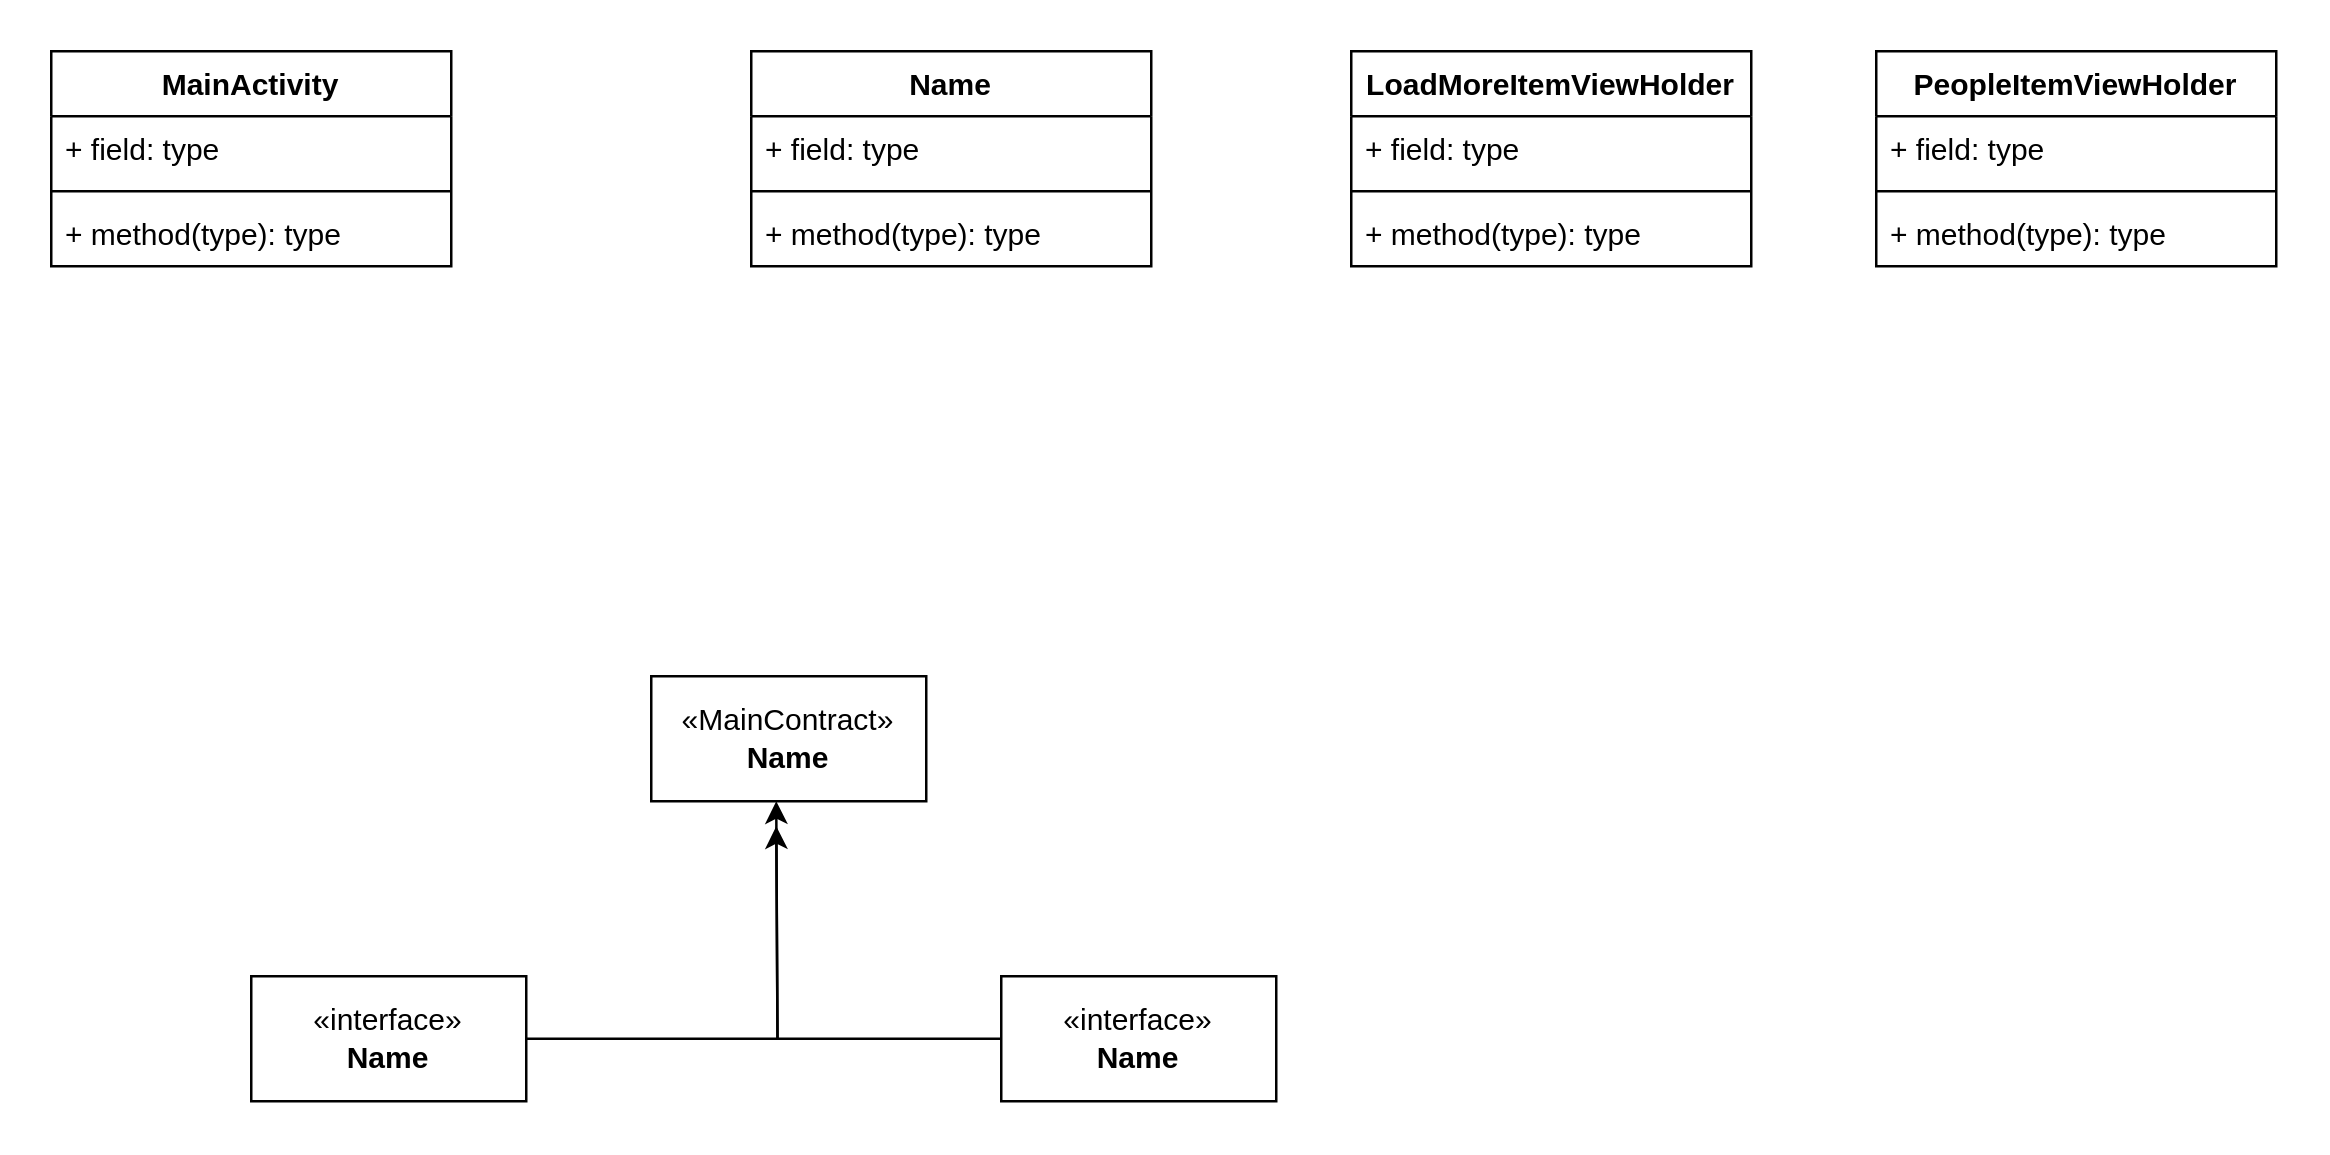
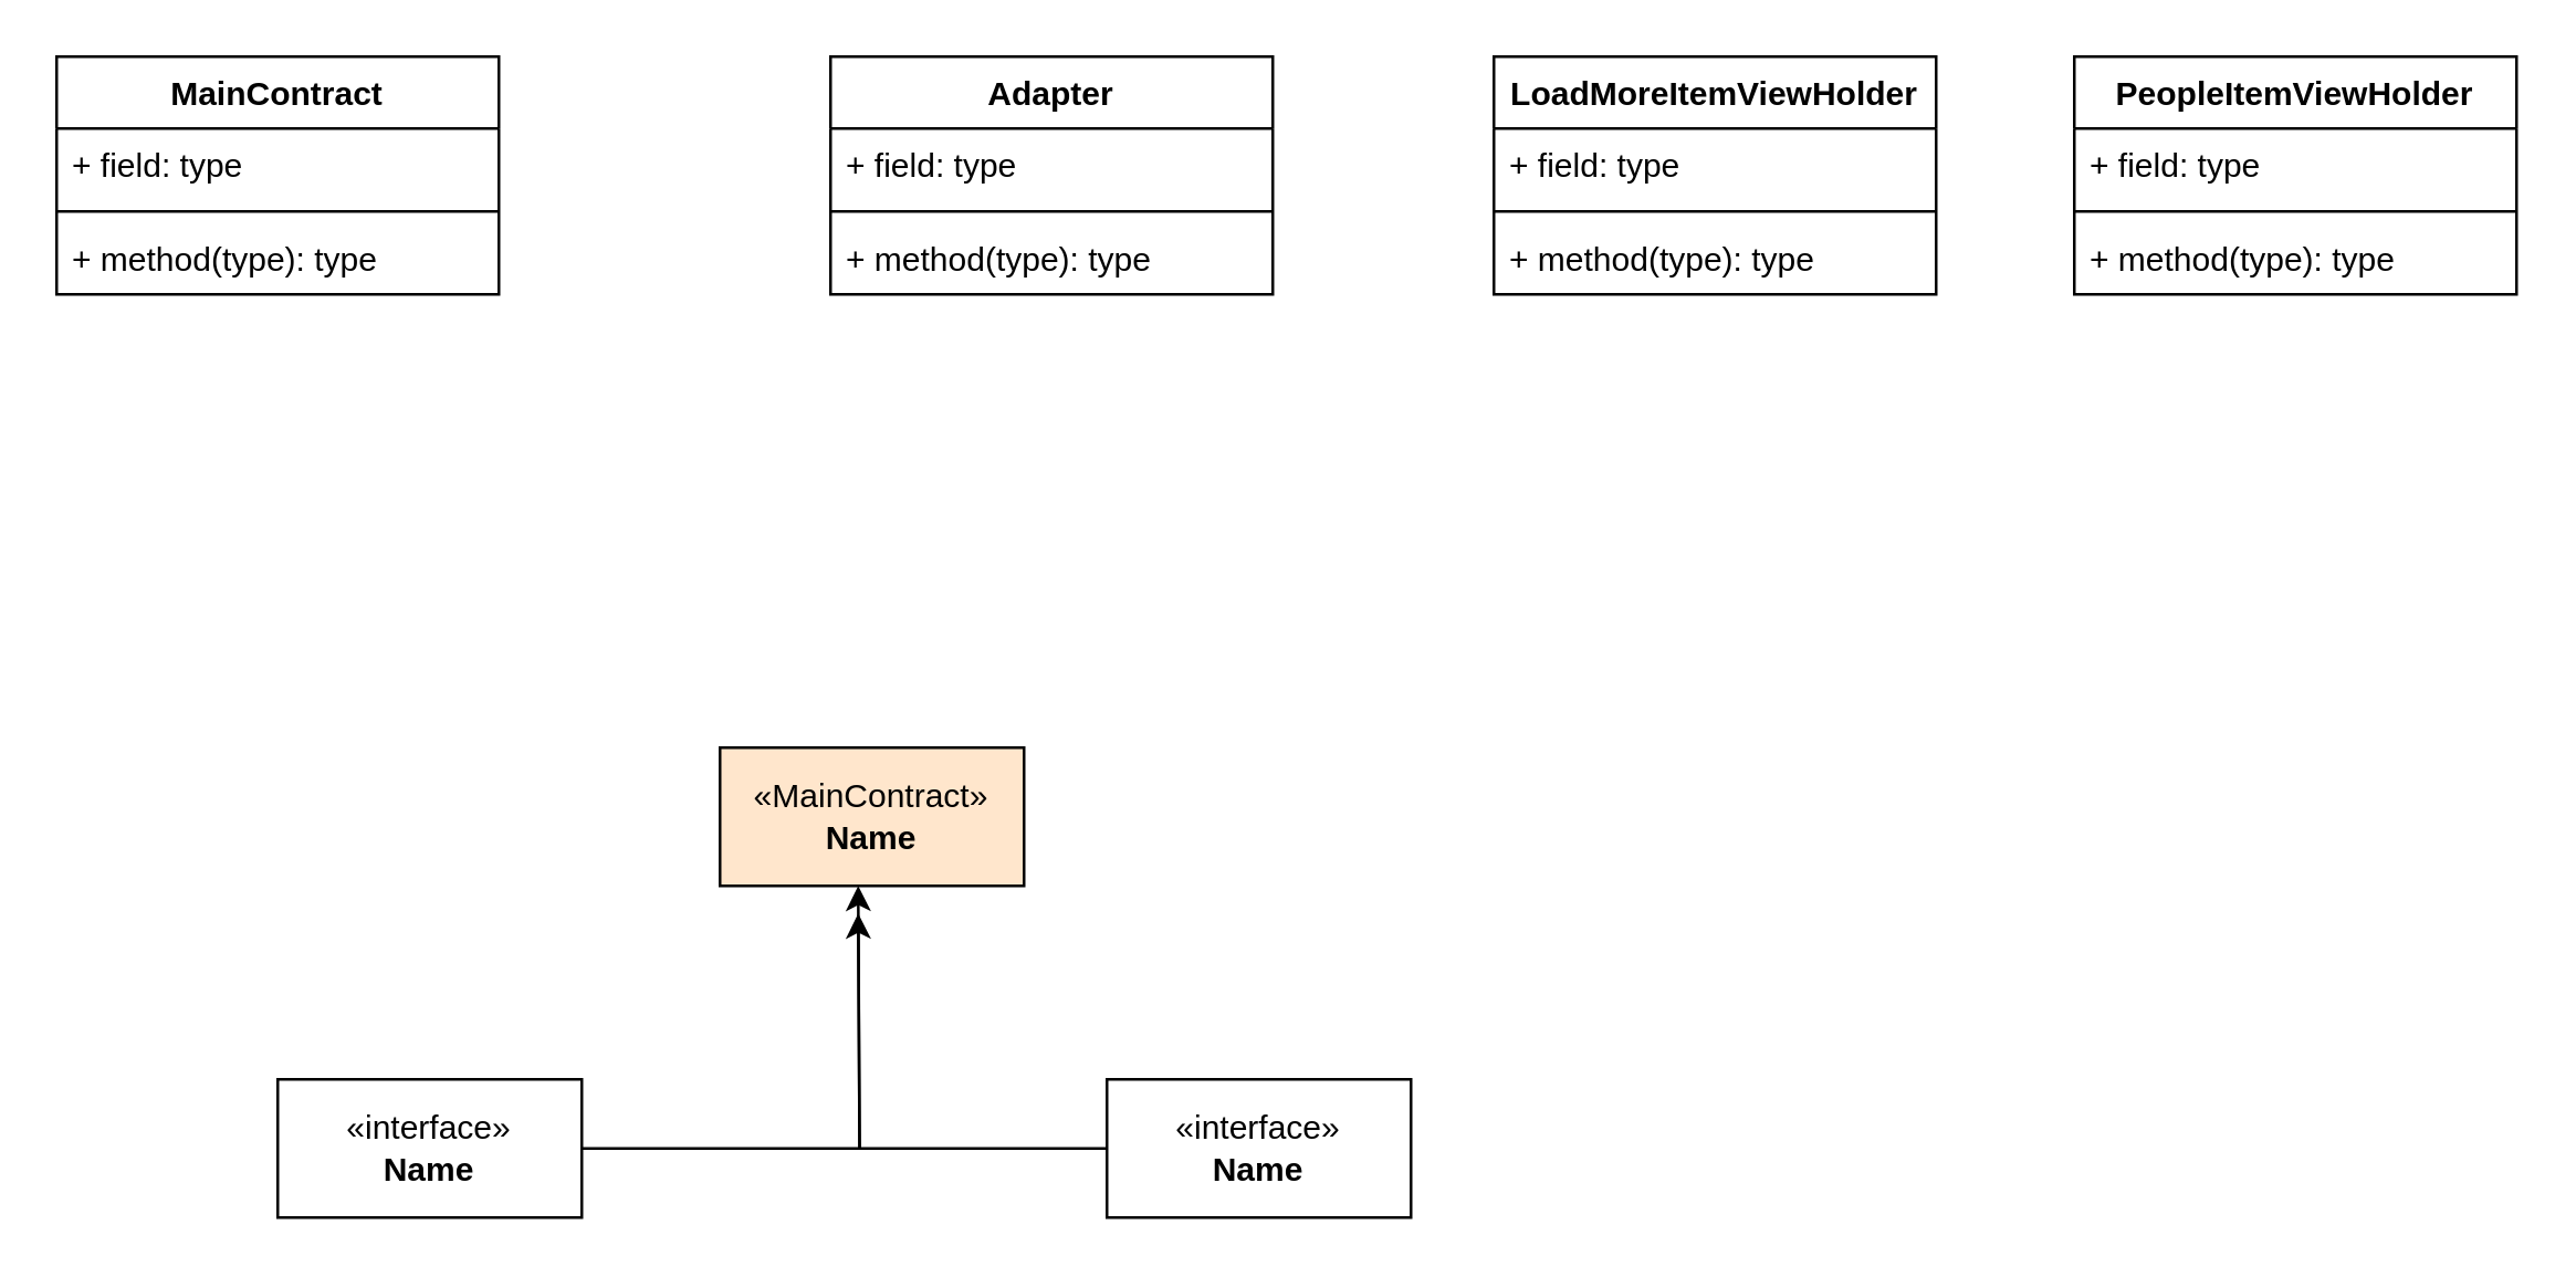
- <mxCell id="2" value="MainActivity" style="swimlane;fontStyle=1;align=center;verticalAlign=top;childLayout=stackLayout;horizontal=1;startSize=26;horizontalStack=0;resizeParent=1;resizeParentMax=0;resizeLast=0;collapsible=1;marginBottom=0;whiteSpace=wrap;html=1;" vertex="1" parent="1"><mxGeometry x="20" y="20" width="160" height="86" as="geometry" /></mxCell>
+ <mxCell id="2" value="MainContract" style="swimlane;fontStyle=1;align=center;verticalAlign=top;childLayout=stackLayout;horizontal=1;startSize=26;horizontalStack=0;resizeParent=1;resizeParentMax=0;resizeLast=0;collapsible=1;marginBottom=0;whiteSpace=wrap;html=1;" vertex="1" parent="1"><mxGeometry x="20" y="20" width="160" height="86" as="geometry" /></mxCell>
- <mxCell id="6" value="Name" style="swimlane;fontStyle=1;align=center;verticalAlign=top;childLayout=stackLayout;horizontal=1;startSize=26;horizontalStack=0;resizeParent=1;resizeParentMax=0;resizeLast=0;collapsible=1;marginBottom=0;whiteSpace=wrap;html=1;" vertex="1" parent="1"><mxGeometry x="300" y="20" width="160" height="86" as="geometry" /></mxCell>
+ <mxCell id="6" value="Adapter" style="swimlane;fontStyle=1;align=center;verticalAlign=top;childLayout=stackLayout;horizontal=1;startSize=26;horizontalStack=0;resizeParent=1;resizeParentMax=0;resizeLast=0;collapsible=1;marginBottom=0;whiteSpace=wrap;html=1;" vertex="1" parent="1"><mxGeometry x="300" y="20" width="160" height="86" as="geometry" /></mxCell>
- <mxCell id="18" value="«MainContract»&lt;br&gt;&lt;b&gt;Name&lt;/b&gt;" style="html=1;whiteSpace=wrap;" vertex="1" parent="1"><mxGeometry x="260" y="270" width="110" height="50" as="geometry" /></mxCell>
+ <mxCell id="18" value="«MainContract»&lt;br&gt;&lt;b&gt;Name&lt;/b&gt;" style="html=1;whiteSpace=wrap;fillColor=#ffe6cc;" vertex="1" parent="1"><mxGeometry x="260" y="270" width="110" height="50" as="geometry" /></mxCell>
